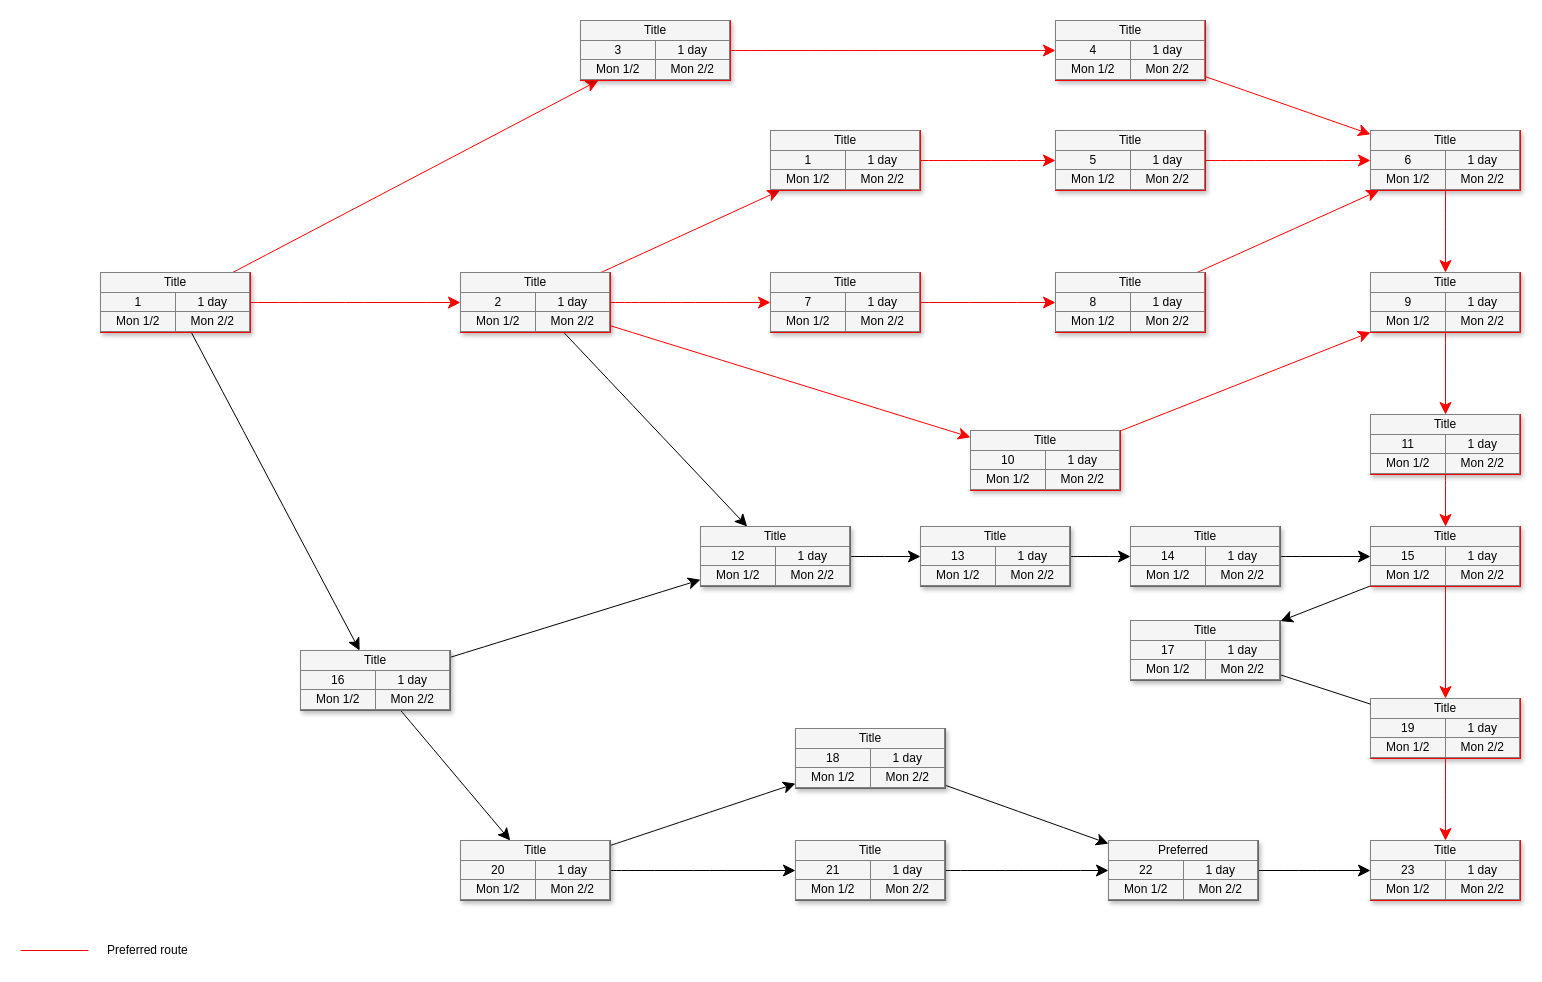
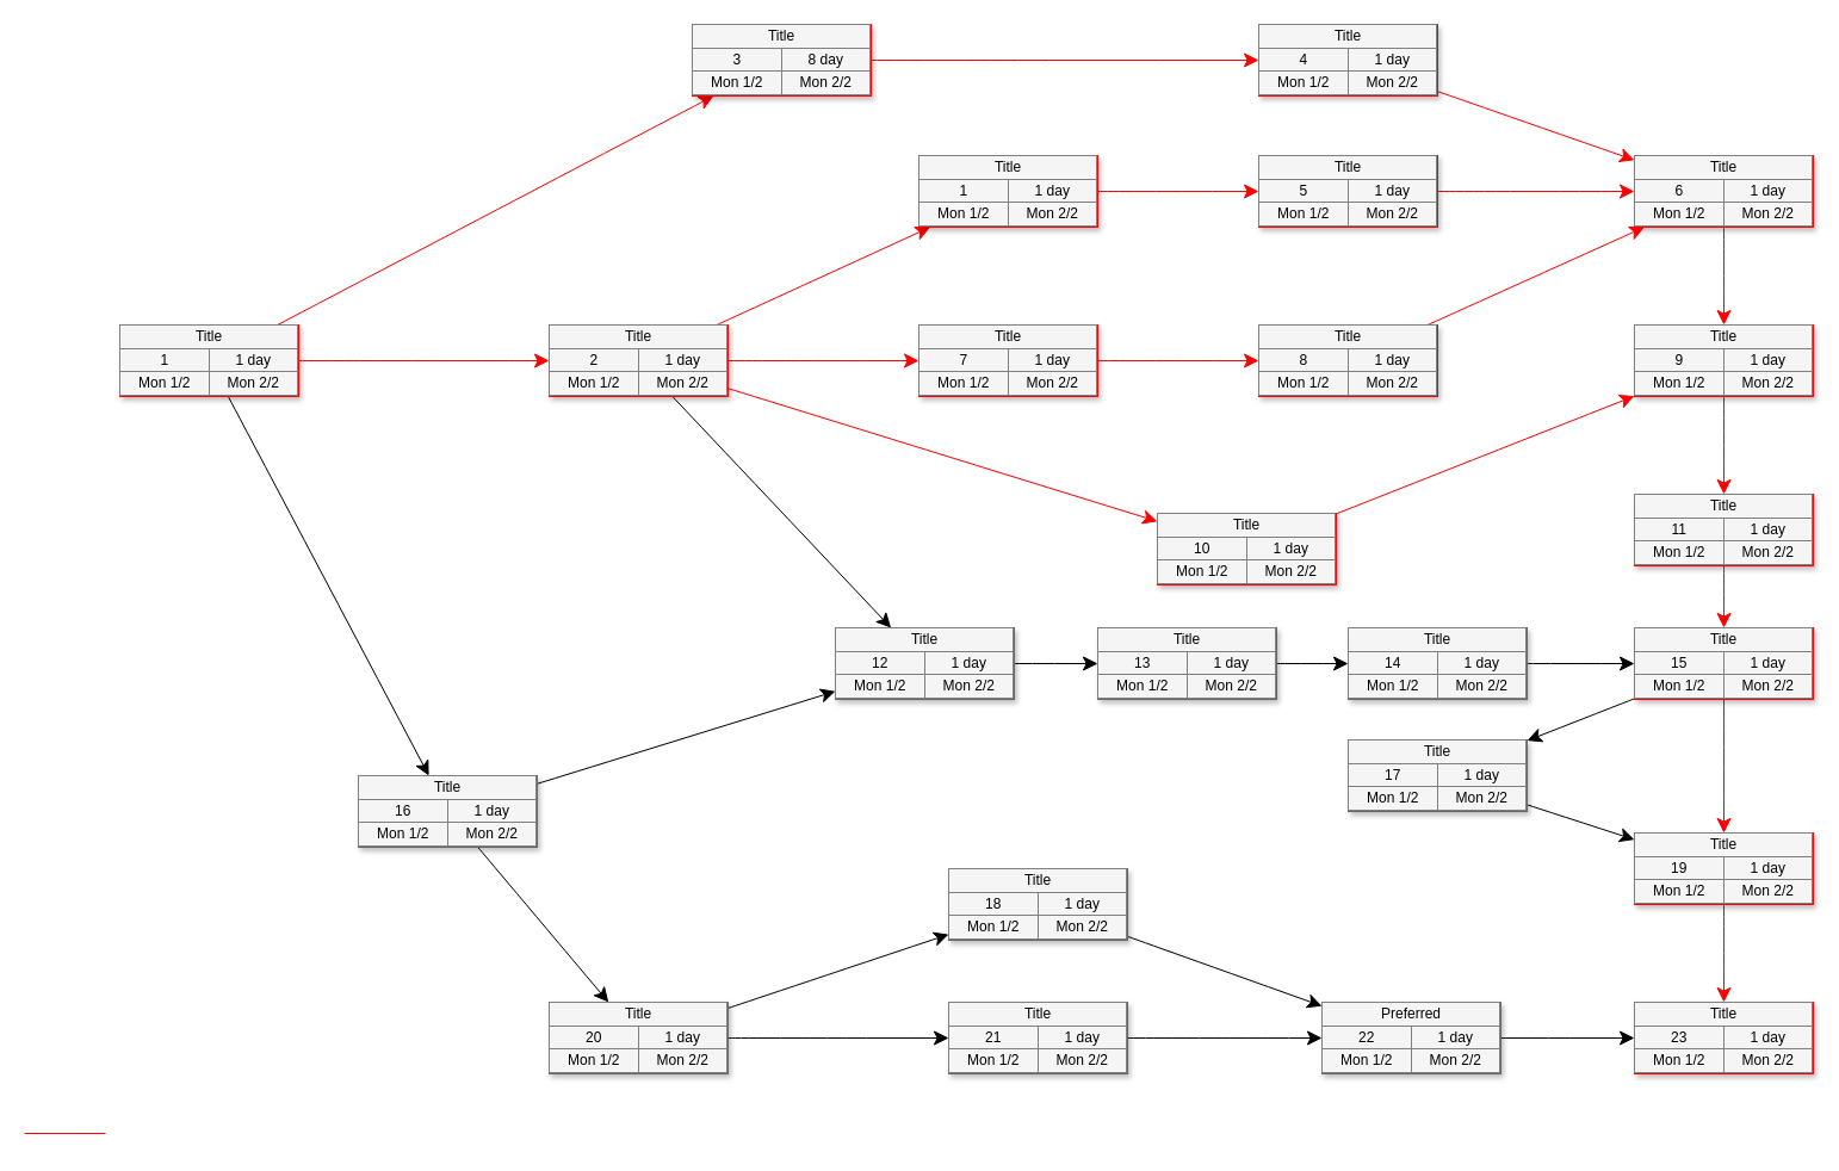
- <mxCell id="22" value="&lt;table border=&quot;1&quot; width=&quot;100%&quot; style=&quot;width: 100% ; height: 100% ; border-collapse: collapse&quot;&gt;&lt;tbody&gt;&lt;tr&gt;&lt;td colspan=&quot;2&quot; align=&quot;center&quot;&gt;&lt;font style=&quot;font-size: 12px&quot;&gt;Title&lt;/font&gt;&lt;/td&gt;&lt;/tr&gt;&lt;tr&gt;&lt;td align=&quot;center&quot;&gt;3&lt;/td&gt;&lt;td align=&quot;center&quot;&gt;&lt;font style=&quot;font-size: 12px&quot;&gt;1 day&lt;/font&gt;&lt;/td&gt;&lt;/tr&gt;&lt;tr&gt;&lt;td align=&quot;center&quot;&gt;&lt;font style=&quot;font-size: 12px&quot;&gt;Mon 1/2&lt;/font&gt;&lt;/td&gt;&lt;td align=&quot;center&quot;&gt;&lt;font style=&quot;font-size: 12px&quot;&gt;Mon 2/2&lt;/font&gt;&lt;/td&gt;&lt;/tr&gt;&lt;/tbody&gt;&lt;/table&gt;" style="text;html=1;strokeColor=#FF0000;fillColor=#f5f5f5;overflow=fill;rounded=0;shadow=1;fontSize=12;align=center;" parent="1" vertex="1"><mxGeometry x="580" y="20" width="150" height="60" as="geometry" /></mxCell>
+ <mxCell id="22" value="&lt;table border=&quot;1&quot; width=&quot;100%&quot; style=&quot;width: 100% ; height: 100% ; border-collapse: collapse&quot;&gt;&lt;tbody&gt;&lt;tr&gt;&lt;td colspan=&quot;2&quot; align=&quot;center&quot;&gt;&lt;font style=&quot;font-size: 12px&quot;&gt;Title&lt;/font&gt;&lt;/td&gt;&lt;/tr&gt;&lt;tr&gt;&lt;td align=&quot;center&quot;&gt;3&lt;/td&gt;&lt;td align=&quot;center&quot;&gt;&lt;font style=&quot;font-size: 12px&quot;&gt;8 day&lt;/font&gt;&lt;/td&gt;&lt;/tr&gt;&lt;tr&gt;&lt;td align=&quot;center&quot;&gt;&lt;font style=&quot;font-size: 12px&quot;&gt;Mon 1/2&lt;/font&gt;&lt;/td&gt;&lt;td align=&quot;center&quot;&gt;&lt;font style=&quot;font-size: 12px&quot;&gt;Mon 2/2&lt;/font&gt;&lt;/td&gt;&lt;/tr&gt;&lt;/tbody&gt;&lt;/table&gt;" style="text;html=1;strokeColor=#FF0000;fillColor=#f5f5f5;overflow=fill;rounded=0;shadow=1;fontSize=12;align=center;" parent="1" vertex="1"><mxGeometry x="580" y="20" width="150" height="60" as="geometry" /></mxCell>
- <mxCell id="55" style="edgeStyle=none;curved=1;html=1;startSize=10;endArrow=none;endFill=1;endSize=10;strokeWidth=1;fontSize=12;" parent="1" source="56" target="7" edge="1"><mxGeometry relative="1" as="geometry" /></mxCell>
+ <mxCell id="55" style="edgeStyle=none;curved=1;html=1;startSize=10;endArrow=classic;endFill=1;endSize=10;strokeWidth=1;fontSize=12;" parent="1" source="56" target="7" edge="1"><mxGeometry relative="1" as="geometry" /></mxCell>
- <mxCell id="58" value="Preferred route" style="text;html=1;strokeColor=none;fillColor=none;align=left;verticalAlign=middle;whiteSpace=wrap;rounded=0;shadow=1;fontSize=12;" parent="1" vertex="1"><mxGeometry x="105" y="940" width="143" height="20" as="geometry" /></mxCell>
